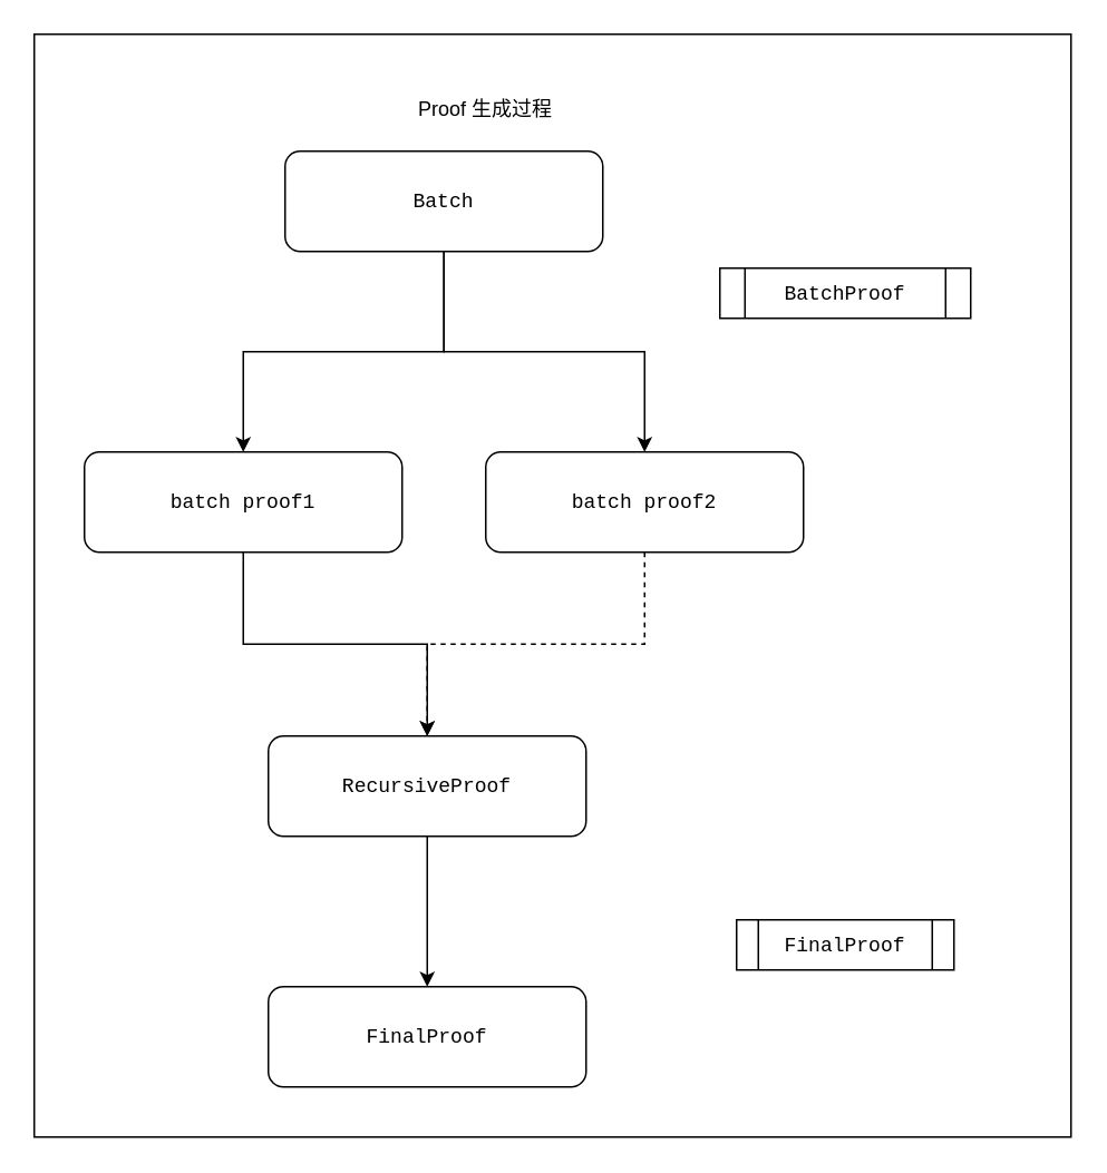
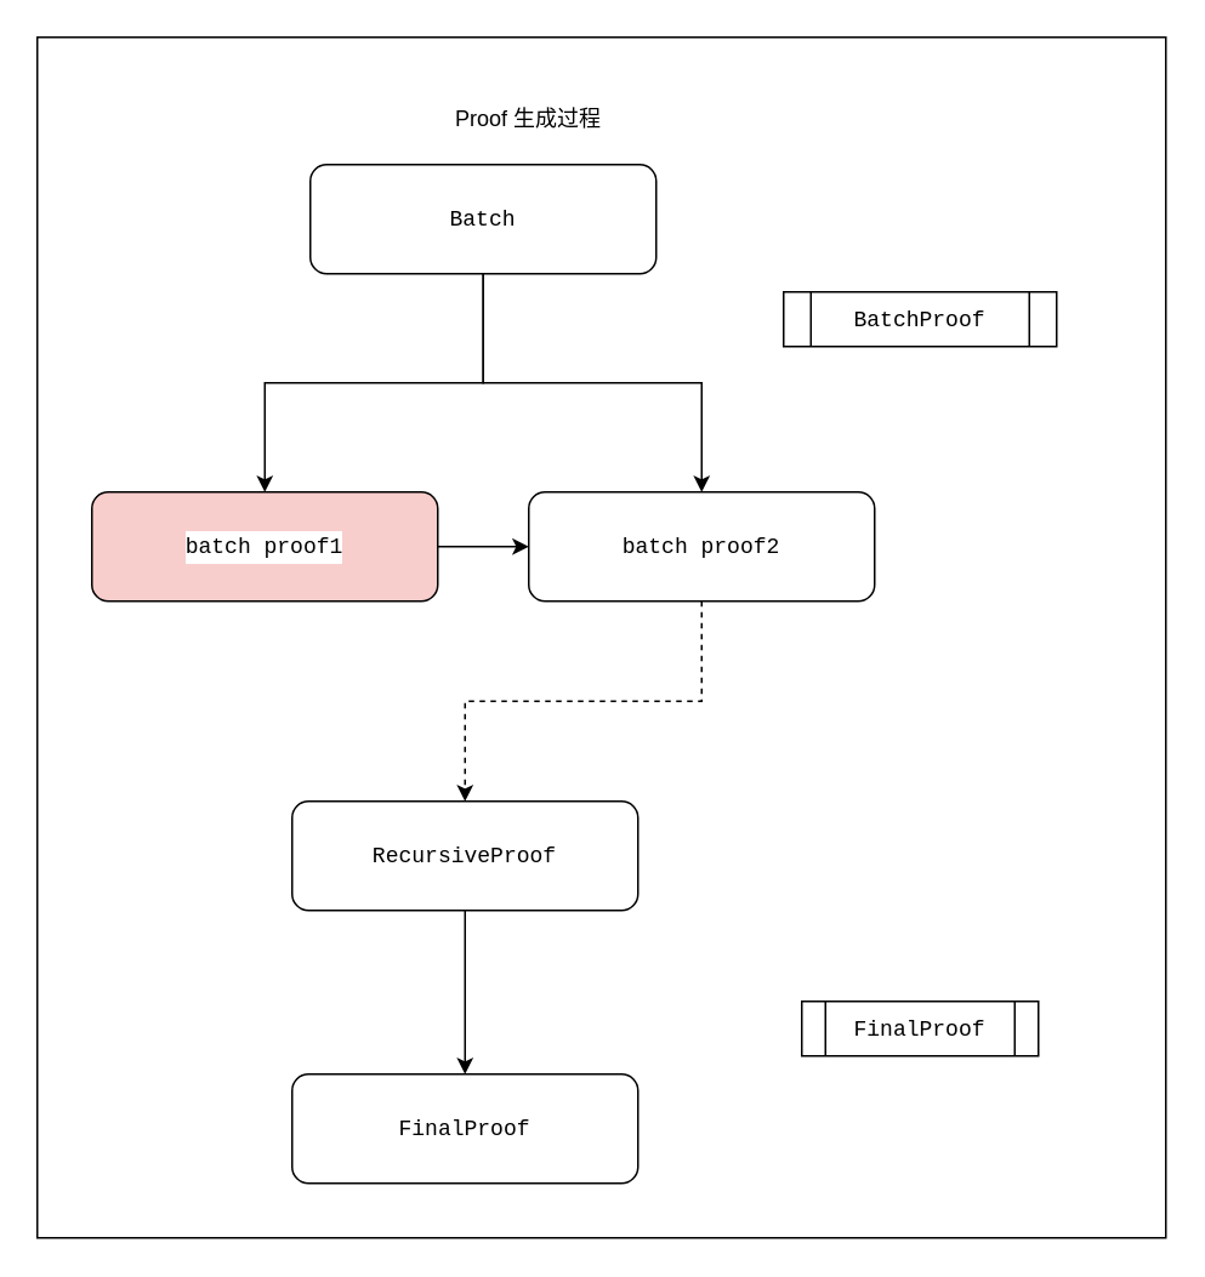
- <mxCell id="7" value="&lt;div style=&quot;background-color: rgb(255, 255, 255); font-family: Menlo, Monaco, &amp;quot;Courier New&amp;quot;, monospace; line-height: 18px;&quot;&gt;&lt;div style=&quot;line-height: 18px;&quot;&gt;&lt;div style=&quot;line-height: 18px;&quot;&gt;&lt;div style=&quot;line-height: 18px;&quot;&gt;&lt;div style=&quot;line-height: 18px;&quot;&gt;batch proof1&lt;/div&gt;&lt;/div&gt;&lt;/div&gt;&lt;/div&gt;&lt;/div&gt;" style="rounded=1;whiteSpace=wrap;html=1;" vertex="1" parent="1"><mxGeometry x="50" y="270" width="190" height="60" as="geometry" /></mxCell>
+ <mxCell id="7" value="&lt;div style=&quot;background-color: rgb(255, 255, 255); font-family: Menlo, Monaco, &amp;quot;Courier New&amp;quot;, monospace; line-height: 18px;&quot;&gt;&lt;div style=&quot;line-height: 18px;&quot;&gt;&lt;div style=&quot;line-height: 18px;&quot;&gt;&lt;div style=&quot;line-height: 18px;&quot;&gt;&lt;div style=&quot;line-height: 18px;&quot;&gt;batch proof1&lt;/div&gt;&lt;/div&gt;&lt;/div&gt;&lt;/div&gt;&lt;/div&gt;" style="rounded=1;whiteSpace=wrap;html=1;fillColor=#f8cecc;" vertex="1" parent="1"><mxGeometry x="50" y="270" width="190" height="60" as="geometry" /></mxCell>
- <mxCell id="6" style="edgeStyle=orthogonalEdgeStyle;rounded=0;orthogonalLoop=1;jettySize=auto;html=1;" edge="1" parent="1" source="7" target="5"><mxGeometry relative="1" as="geometry" /></mxCell>
+ <mxCell id="6" style="edgeStyle=orthogonalEdgeStyle;rounded=0;orthogonalLoop=1;jettySize=auto;html=1;" edge="1" parent="1" source="7" target="9"><mxGeometry relative="1" as="geometry" /></mxCell>
